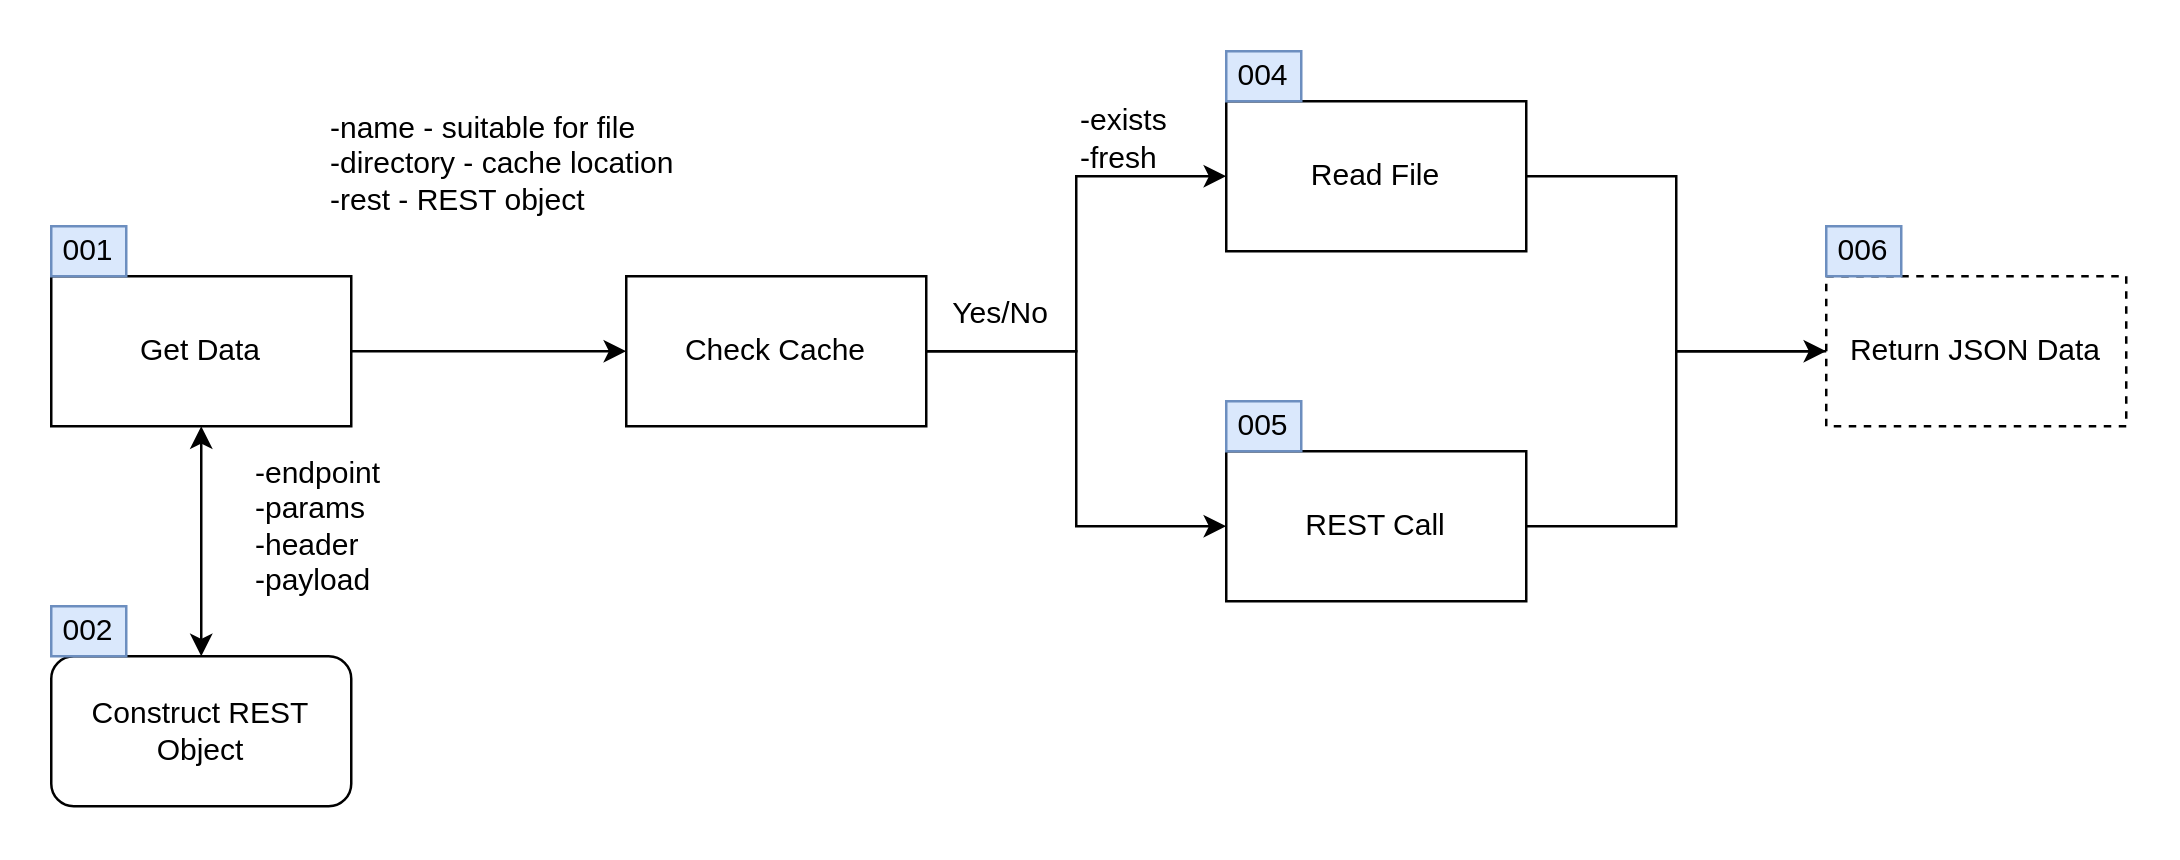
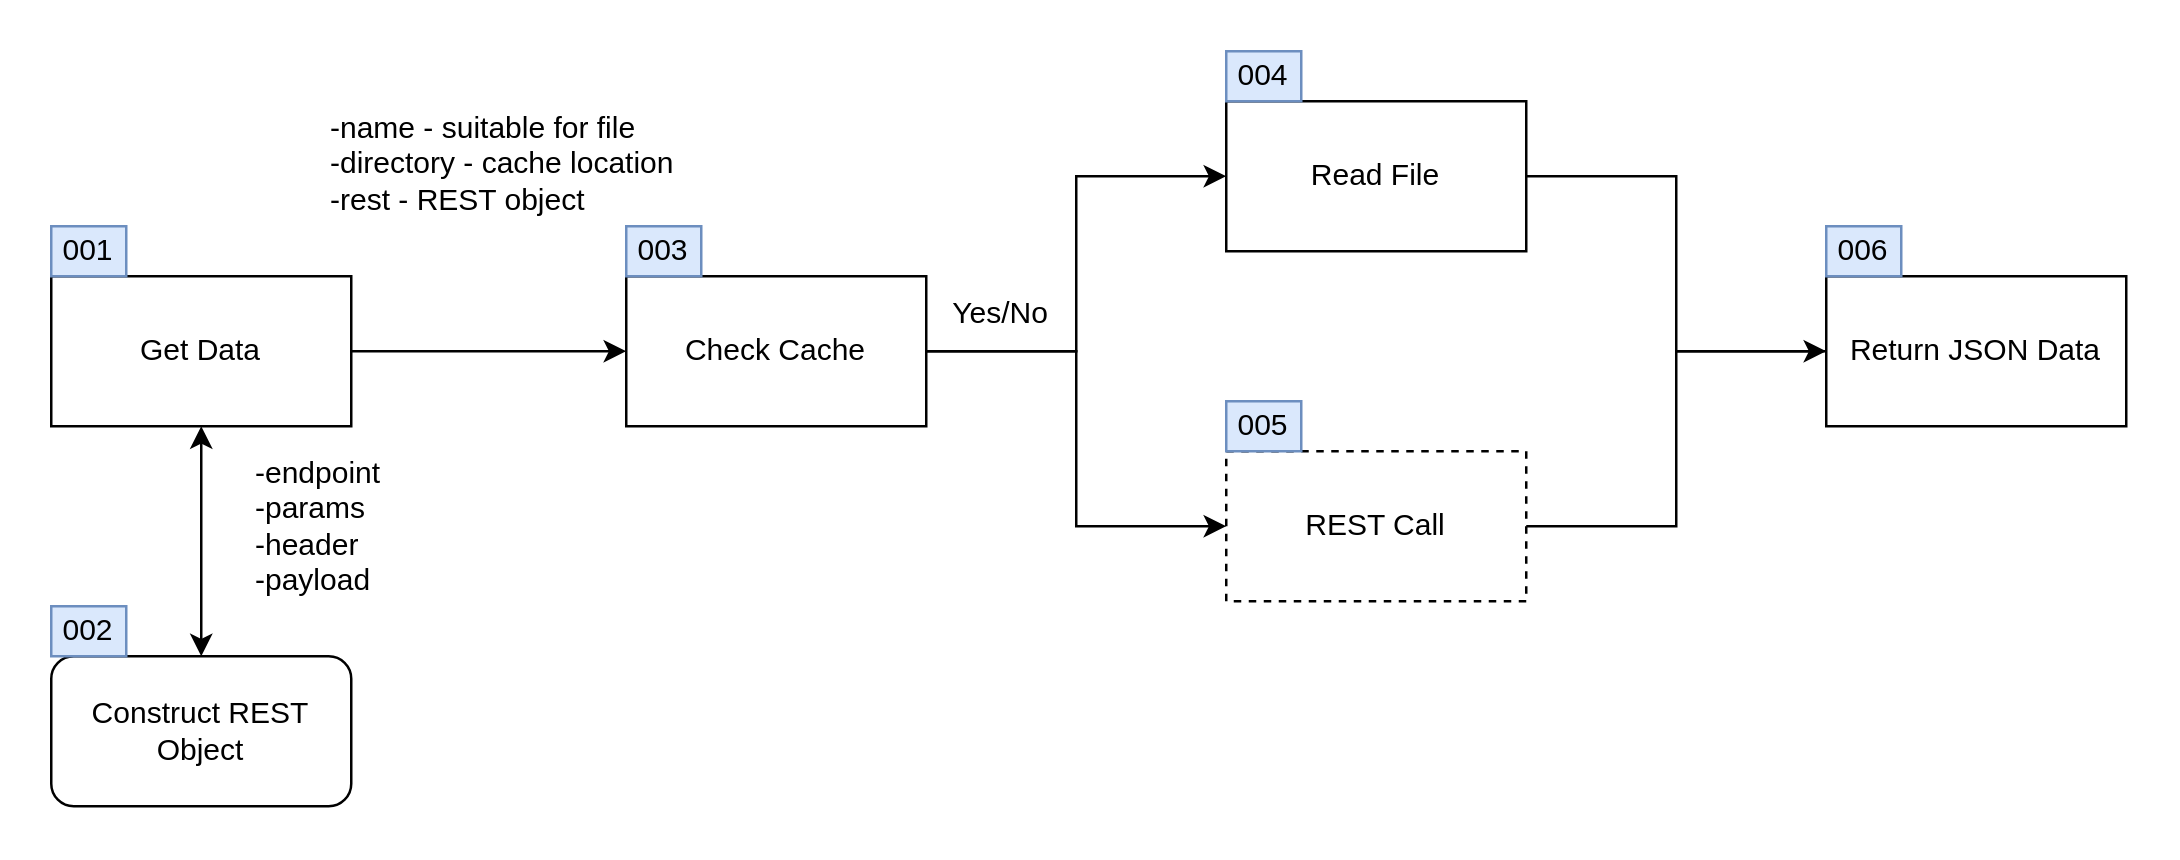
- <mxCell id="17" value="&lt;div&gt;-exists&lt;/div&gt;&lt;div&gt;-fresh&lt;br&gt;&lt;/div&gt;" style="text;html=1;strokeColor=none;fillColor=none;align=left;verticalAlign=middle;whiteSpace=wrap;rounded=0;" parent="1" vertex="1"><mxGeometry x="430" y="40" width="60" height="30" as="geometry" /></mxCell>
+ <mxCell id="20" value="&lt;div&gt;003&lt;/div&gt;" style="text;html=1;strokeColor=#6c8ebf;fillColor=#dae8fc;align=center;verticalAlign=middle;whiteSpace=wrap;rounded=0;" vertex="1" parent="1"><mxGeometry x="250" y="90" width="30" height="20" as="geometry" /></mxCell>
- <mxCell id="7" value="Return JSON Data" style="rounded=0;whiteSpace=wrap;html=1;dashed=1;" parent="1" vertex="1"><mxGeometry x="730" y="110" width="120" height="60" as="geometry" /></mxCell>
+ <mxCell id="7" value="Return JSON Data" style="rounded=0;whiteSpace=wrap;html=1;" parent="1" vertex="1"><mxGeometry x="730" y="110" width="120" height="60" as="geometry" /></mxCell>
- <mxCell id="2" value="&lt;div&gt;REST Call&lt;/div&gt;" style="rounded=0;whiteSpace=wrap;html=1;" parent="1" vertex="1"><mxGeometry x="490" y="180" width="120" height="60" as="geometry" /></mxCell>
+ <mxCell id="2" value="&lt;div&gt;REST Call&lt;/div&gt;" style="rounded=0;whiteSpace=wrap;html=1;dashed=1;" parent="1" vertex="1"><mxGeometry x="490" y="180" width="120" height="60" as="geometry" /></mxCell>
